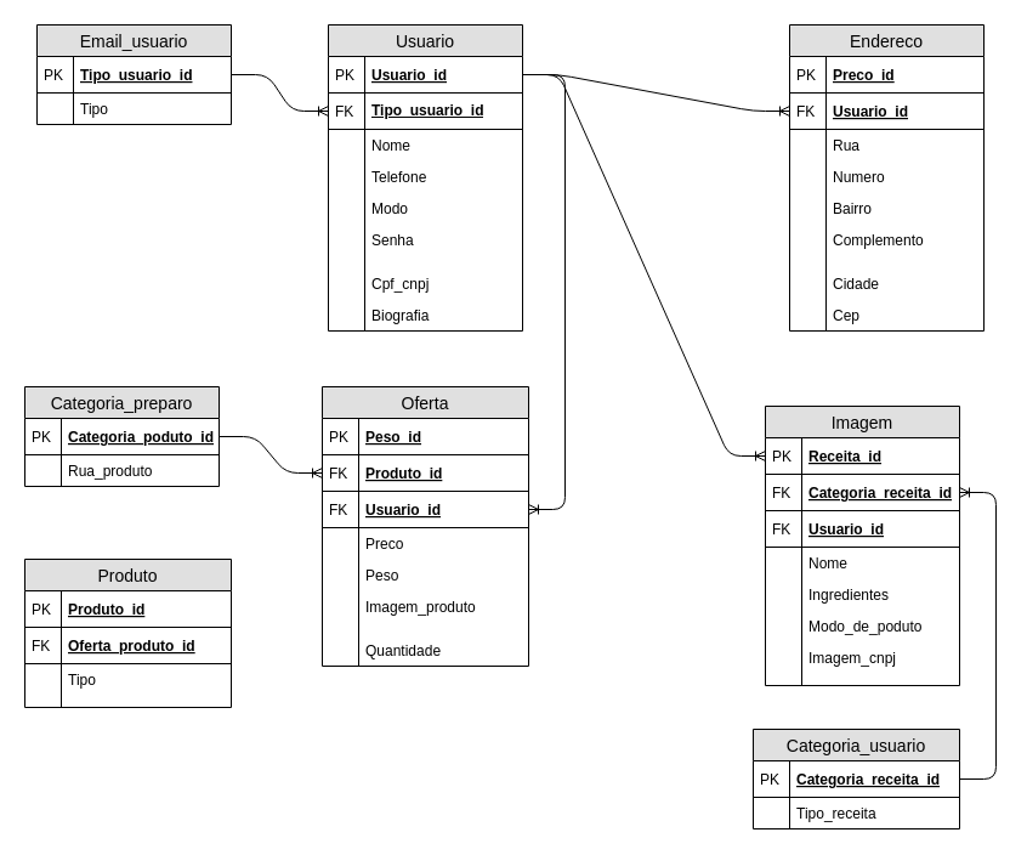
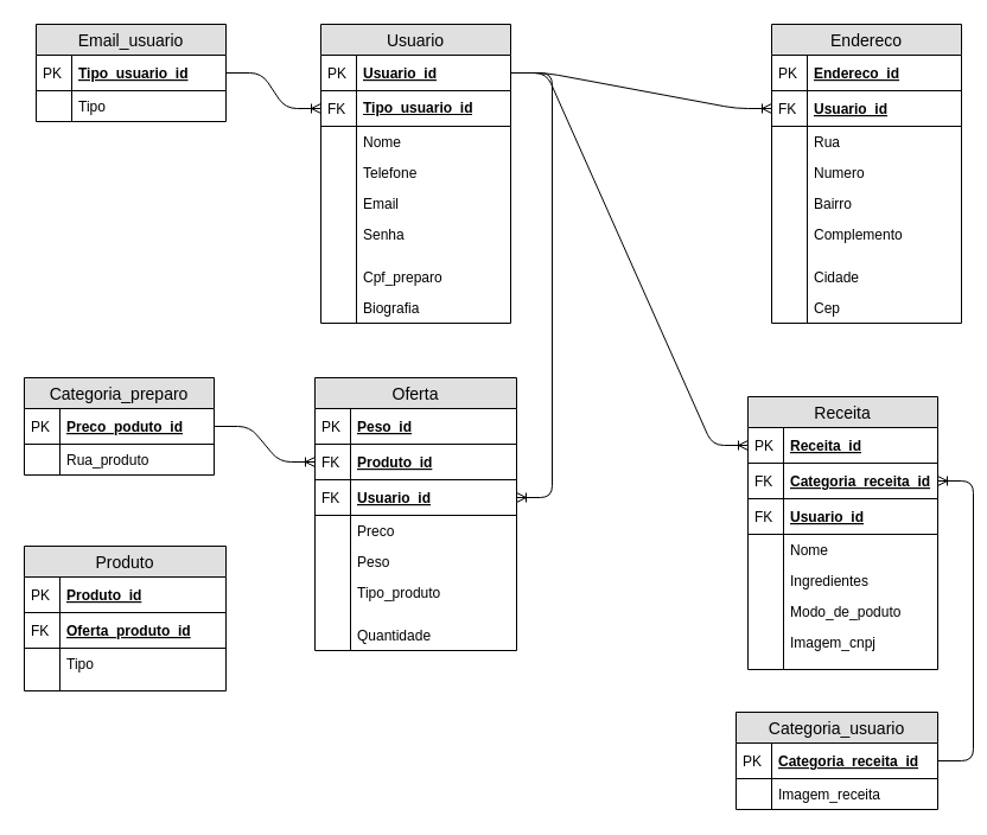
- <mxCell id="27" value="Preco_id" style="shape=partialRectangle;top=0;left=0;right=0;bottom=1;align=left;verticalAlign=middle;fillColor=none;spacingLeft=34;spacingRight=4;overflow=hidden;rotatable=0;points=[[0,0.5],[1,0.5]];portConstraint=eastwest;dropTarget=0;fontStyle=5;fontSize=12;" parent="26" vertex="1"><mxGeometry y="26" width="160" height="30" as="geometry" /></mxCell>
+ <mxCell id="27" value="Endereco_id" style="shape=partialRectangle;top=0;left=0;right=0;bottom=1;align=left;verticalAlign=middle;fillColor=none;spacingLeft=34;spacingRight=4;overflow=hidden;rotatable=0;points=[[0,0.5],[1,0.5]];portConstraint=eastwest;dropTarget=0;fontStyle=5;fontSize=12;" parent="26" vertex="1"><mxGeometry y="26" width="160" height="30" as="geometry" /></mxCell>
- <mxCell id="11" value="Modo" style="shape=partialRectangle;top=0;left=0;right=0;bottom=0;align=left;verticalAlign=top;fillColor=none;spacingLeft=34;spacingRight=4;overflow=hidden;rotatable=0;points=[[0,0.5],[1,0.5]];portConstraint=eastwest;dropTarget=0;fontSize=12;" parent="2" vertex="1"><mxGeometry y="138" width="160" height="26" as="geometry" /></mxCell>
+ <mxCell id="11" value="Email" style="shape=partialRectangle;top=0;left=0;right=0;bottom=0;align=left;verticalAlign=top;fillColor=none;spacingLeft=34;spacingRight=4;overflow=hidden;rotatable=0;points=[[0,0.5],[1,0.5]];portConstraint=eastwest;dropTarget=0;fontSize=12;" parent="2" vertex="1"><mxGeometry y="138" width="160" height="26" as="geometry" /></mxCell>
- <mxCell id="17" value="Cpf_cnpj" style="shape=partialRectangle;top=0;left=0;right=0;bottom=0;align=left;verticalAlign=top;fillColor=none;spacingLeft=34;spacingRight=4;overflow=hidden;rotatable=0;points=[[0,0.5],[1,0.5]];portConstraint=eastwest;dropTarget=0;fontSize=12;" parent="2" vertex="1"><mxGeometry y="200" width="160" height="26" as="geometry" /></mxCell>
+ <mxCell id="17" value="Cpf_preparo" style="shape=partialRectangle;top=0;left=0;right=0;bottom=0;align=left;verticalAlign=top;fillColor=none;spacingLeft=34;spacingRight=4;overflow=hidden;rotatable=0;points=[[0,0.5],[1,0.5]];portConstraint=eastwest;dropTarget=0;fontSize=12;" parent="2" vertex="1"><mxGeometry y="200" width="160" height="26" as="geometry" /></mxCell>
- <mxCell id="62" value="Imagem" style="swimlane;fontStyle=0;childLayout=stackLayout;horizontal=1;startSize=26;fillColor=#e0e0e0;horizontalStack=0;resizeParent=1;resizeParentMax=0;resizeLast=0;collapsible=1;marginBottom=0;swimlaneFillColor=#ffffff;align=center;fontSize=14;" parent="1" vertex="1"><mxGeometry x="630" y="334" width="160" height="230" as="geometry" /></mxCell>
+ <mxCell id="62" value="Receita" style="swimlane;fontStyle=0;childLayout=stackLayout;horizontal=1;startSize=26;fillColor=#e0e0e0;horizontalStack=0;resizeParent=1;resizeParentMax=0;resizeLast=0;collapsible=1;marginBottom=0;swimlaneFillColor=#ffffff;align=center;fontSize=14;" parent="1" vertex="1"><mxGeometry x="630" y="334" width="160" height="230" as="geometry" /></mxCell>
- <mxCell id="80" value="Categoria_poduto_id" style="shape=partialRectangle;top=0;left=0;right=0;bottom=1;align=left;verticalAlign=middle;fillColor=none;spacingLeft=34;spacingRight=4;overflow=hidden;rotatable=0;points=[[0,0.5],[1,0.5]];portConstraint=eastwest;dropTarget=0;fontStyle=5;fontSize=12;" parent="79" vertex="1"><mxGeometry y="26" width="160" height="30" as="geometry" /></mxCell>
+ <mxCell id="80" value="Preco_poduto_id" style="shape=partialRectangle;top=0;left=0;right=0;bottom=1;align=left;verticalAlign=middle;fillColor=none;spacingLeft=34;spacingRight=4;overflow=hidden;rotatable=0;points=[[0,0.5],[1,0.5]];portConstraint=eastwest;dropTarget=0;fontStyle=5;fontSize=12;" parent="79" vertex="1"><mxGeometry y="26" width="160" height="30" as="geometry" /></mxCell>
- <mxCell id="56" value="Imagem_produto" style="shape=partialRectangle;top=0;left=0;right=0;bottom=0;align=left;verticalAlign=top;fillColor=none;spacingLeft=34;spacingRight=4;overflow=hidden;rotatable=0;points=[[0,0.5],[1,0.5]];portConstraint=eastwest;dropTarget=0;fontSize=12;" parent="45" vertex="1"><mxGeometry y="168" width="170" height="26" as="geometry" /></mxCell>
+ <mxCell id="56" value="Tipo_produto" style="shape=partialRectangle;top=0;left=0;right=0;bottom=0;align=left;verticalAlign=top;fillColor=none;spacingLeft=34;spacingRight=4;overflow=hidden;rotatable=0;points=[[0,0.5],[1,0.5]];portConstraint=eastwest;dropTarget=0;fontSize=12;" parent="45" vertex="1"><mxGeometry y="168" width="170" height="26" as="geometry" /></mxCell>
- <mxCell id="87" value="Tipo_receita" style="shape=partialRectangle;top=0;left=0;right=0;bottom=0;align=left;verticalAlign=top;fillColor=none;spacingLeft=34;spacingRight=4;overflow=hidden;rotatable=0;points=[[0,0.5],[1,0.5]];portConstraint=eastwest;dropTarget=0;fontSize=12;" parent="84" vertex="1"><mxGeometry y="56" width="170" height="26" as="geometry" /></mxCell>
+ <mxCell id="87" value="Imagem_receita" style="shape=partialRectangle;top=0;left=0;right=0;bottom=0;align=left;verticalAlign=top;fillColor=none;spacingLeft=34;spacingRight=4;overflow=hidden;rotatable=0;points=[[0,0.5],[1,0.5]];portConstraint=eastwest;dropTarget=0;fontSize=12;" parent="84" vertex="1"><mxGeometry y="56" width="170" height="26" as="geometry" /></mxCell>
